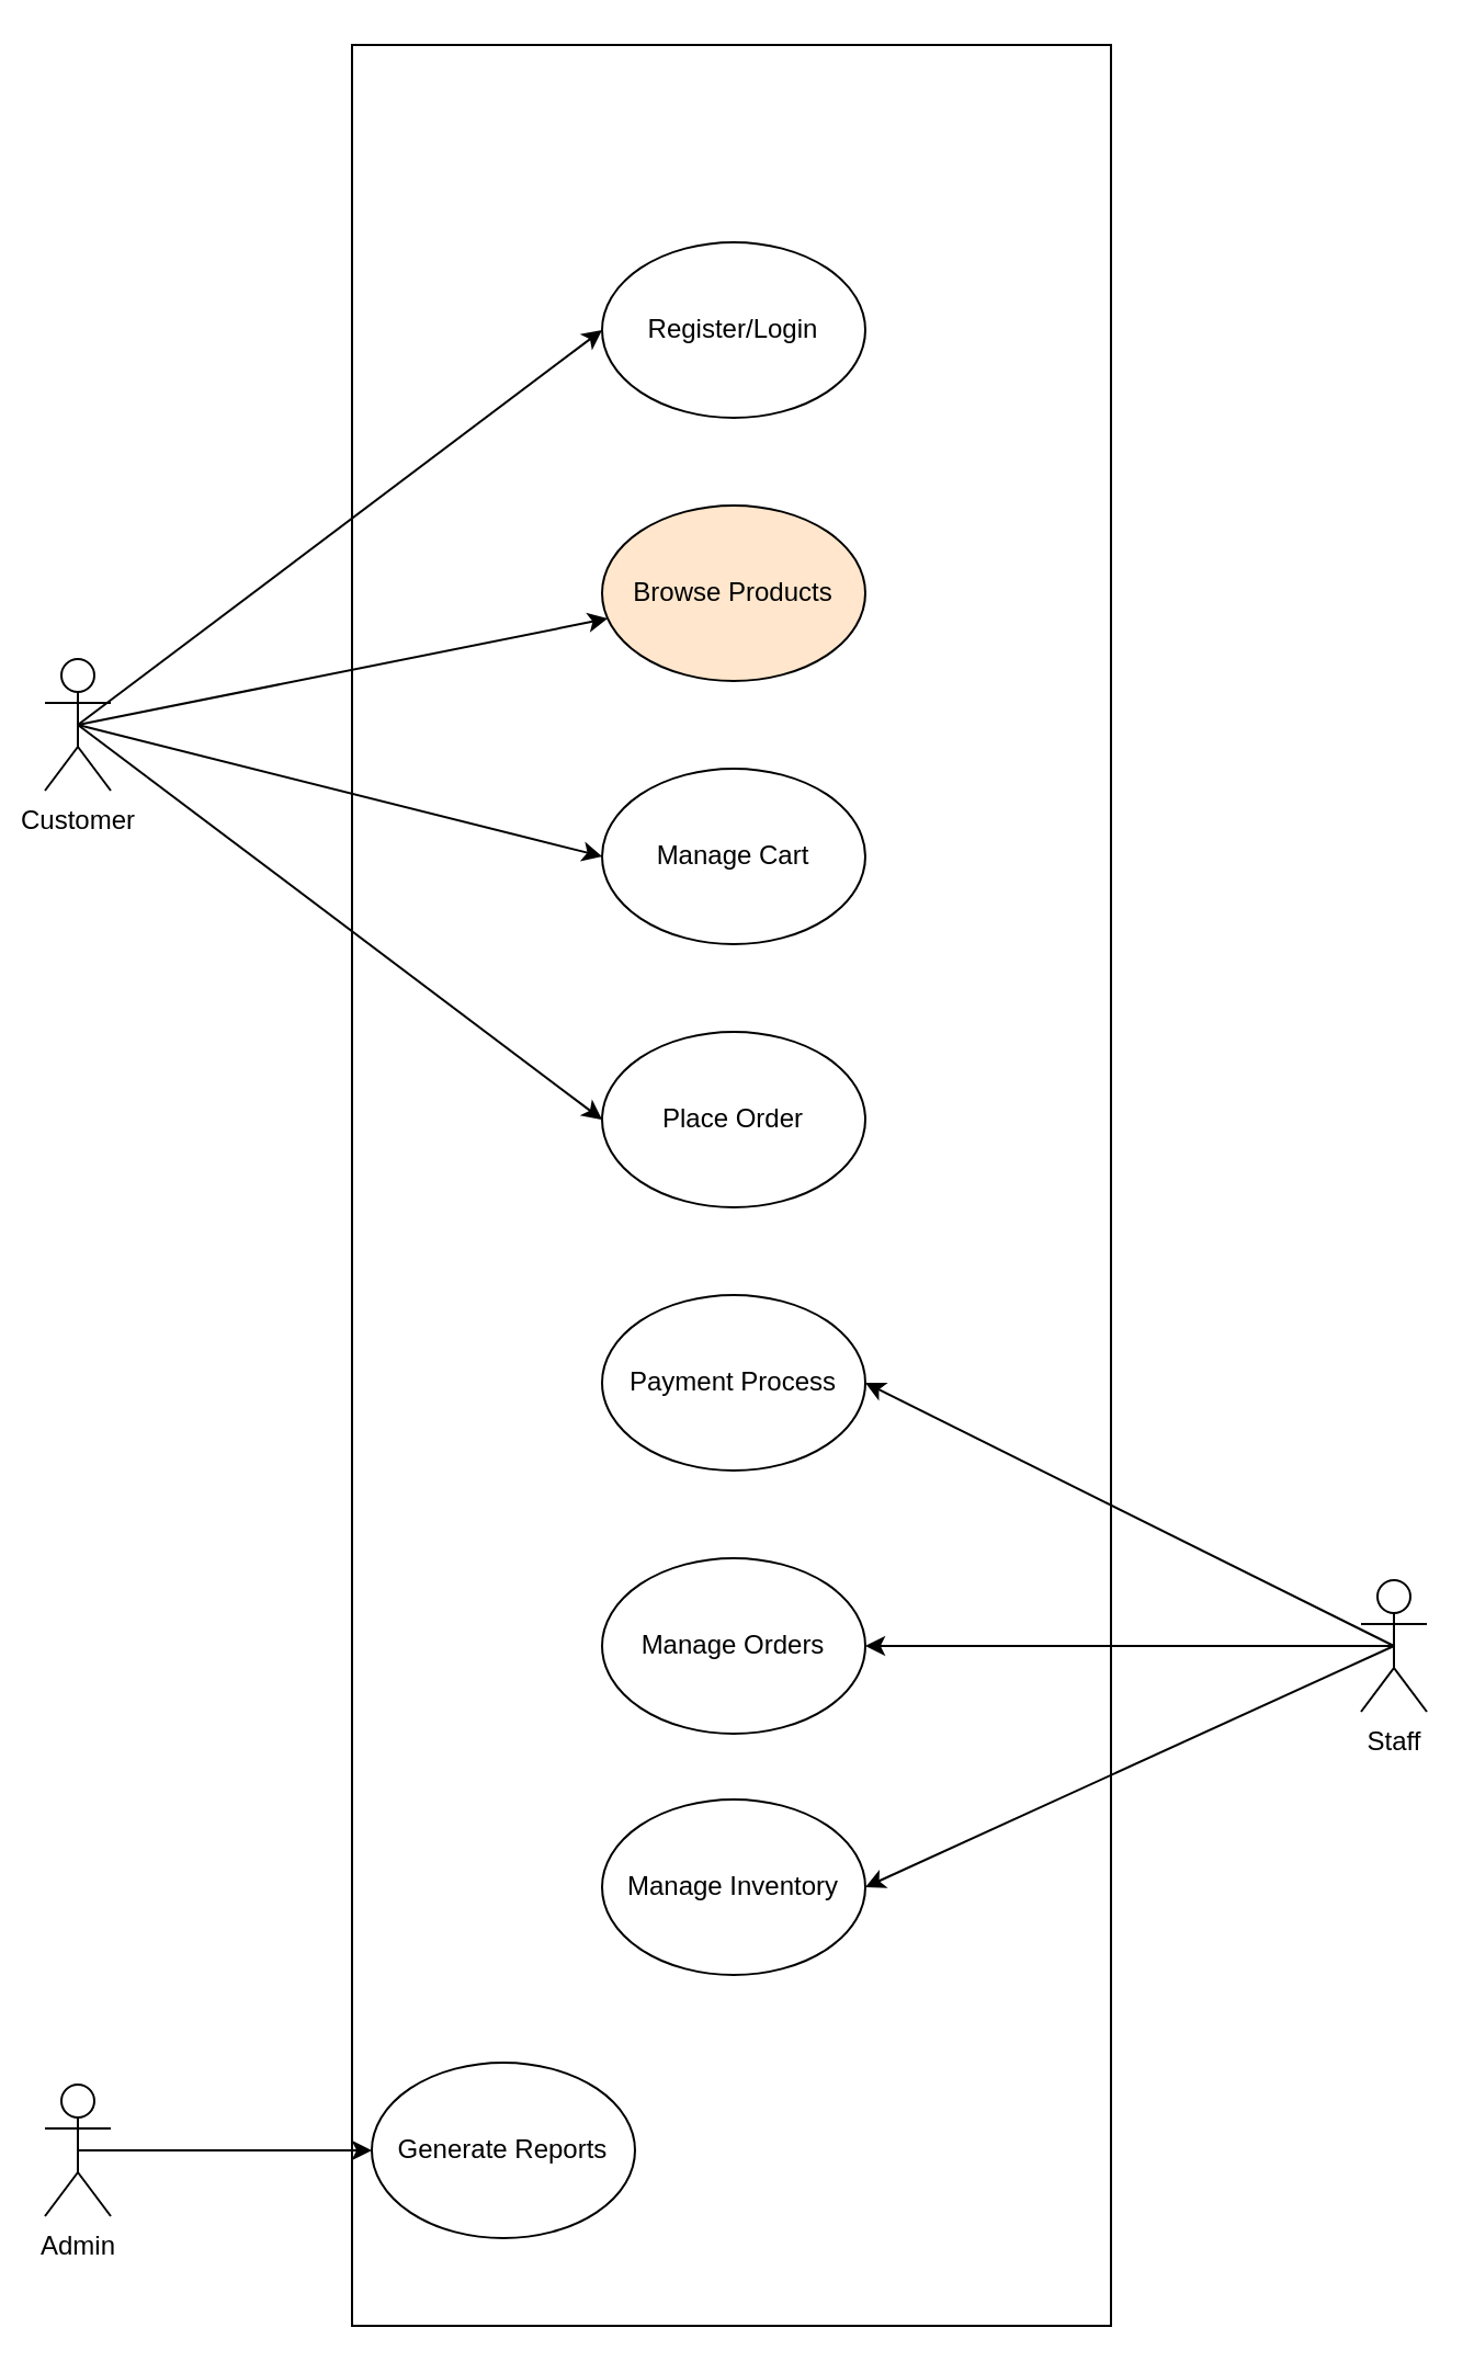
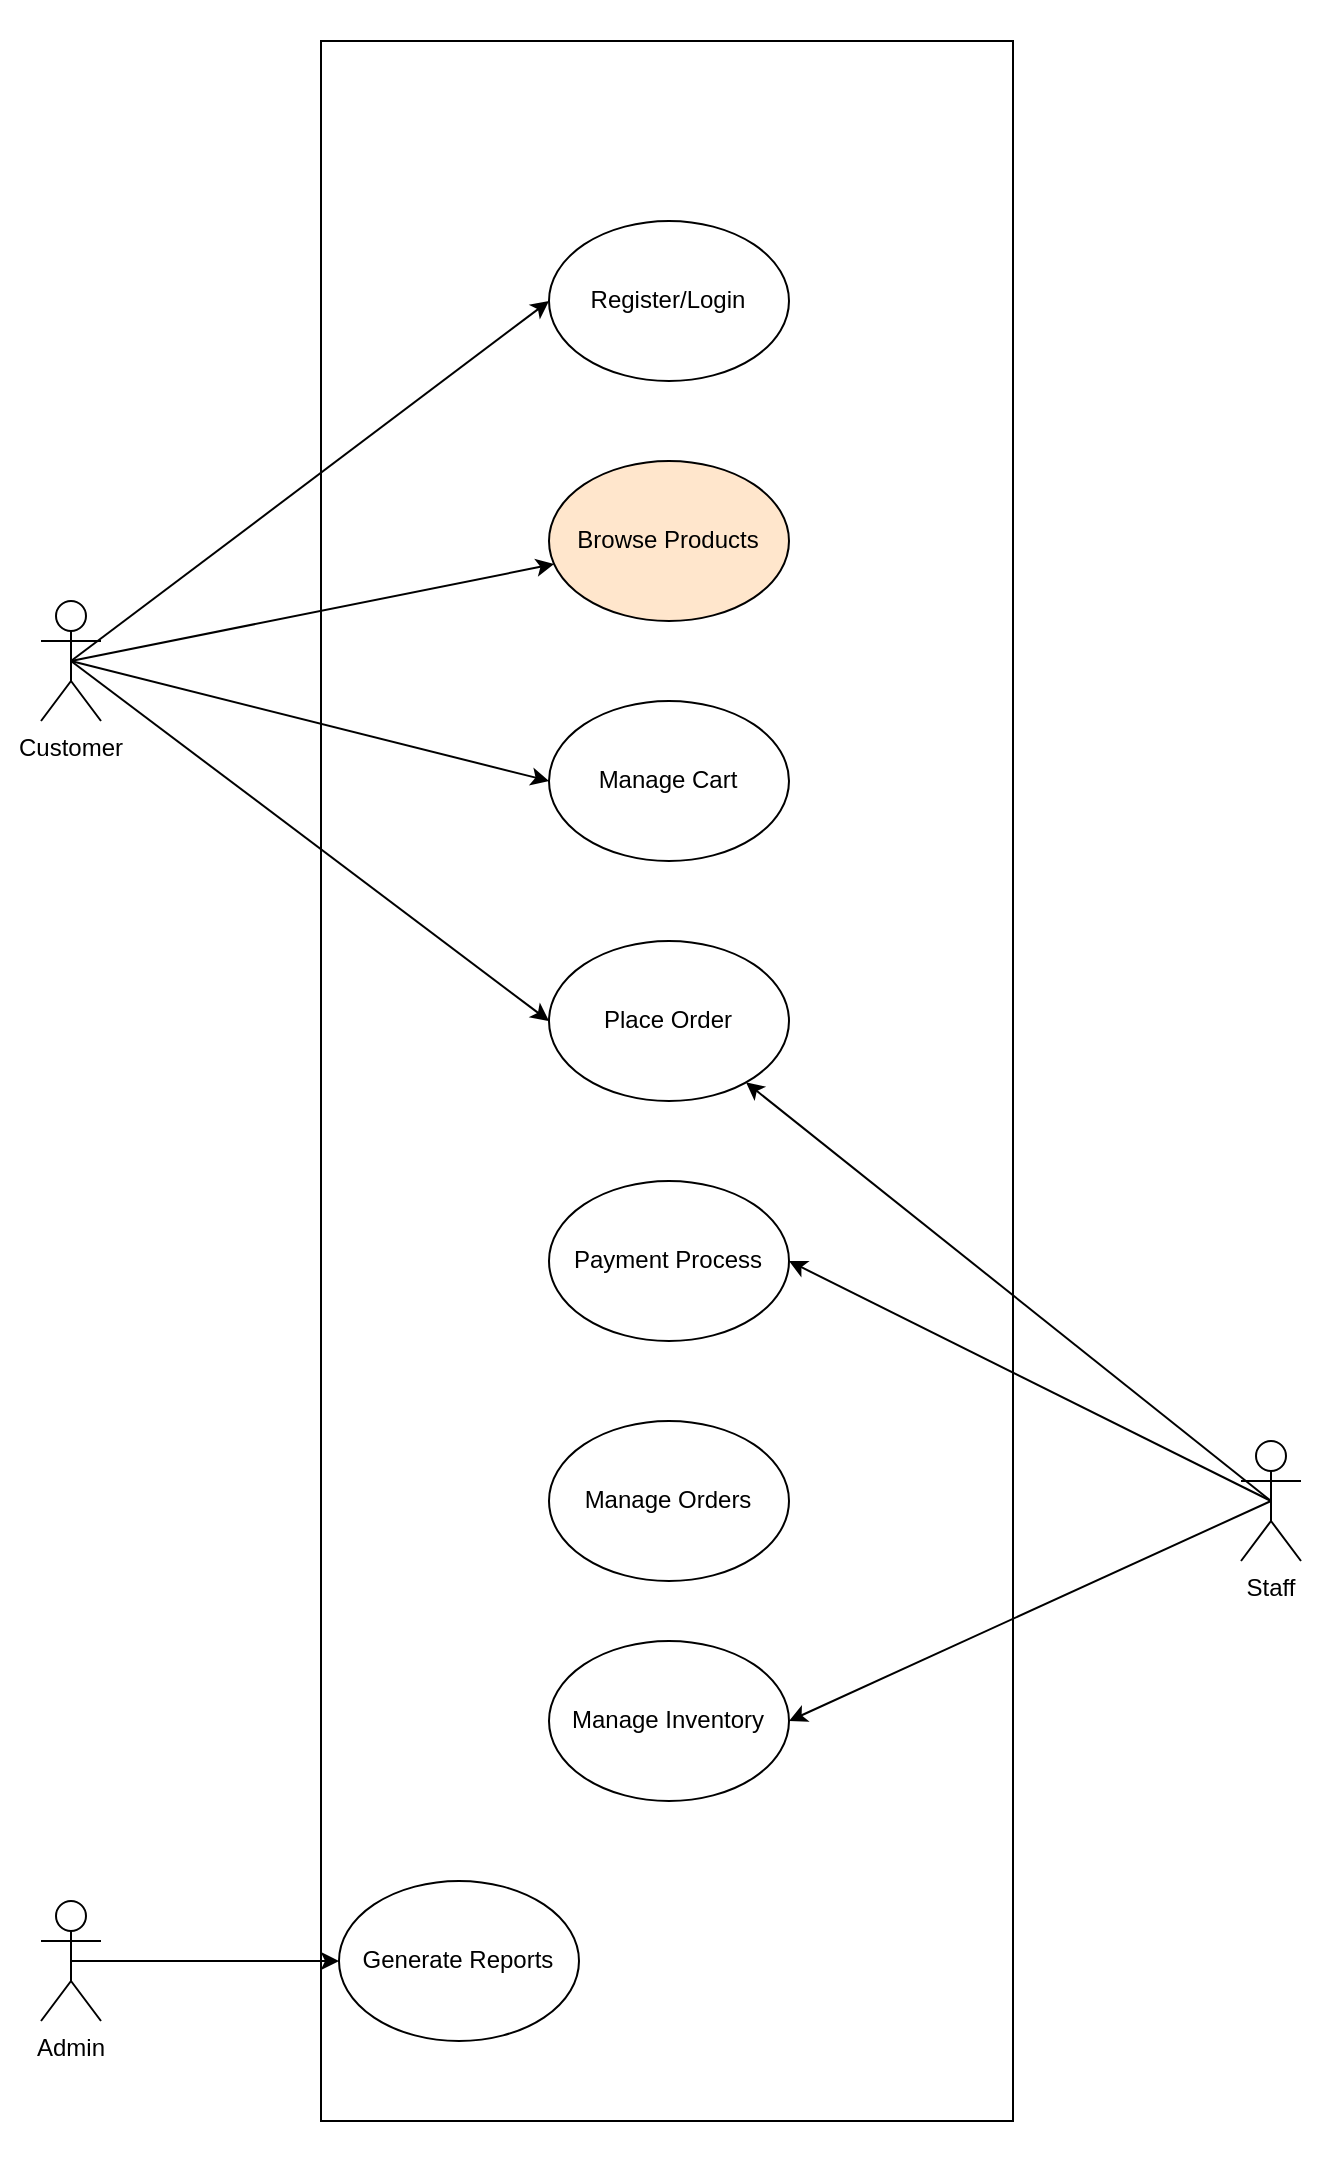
- <mxCell id="17" style="rounded=0;orthogonalLoop=1;jettySize=auto;html=1;exitX=0.5;exitY=0.5;exitDx=0;exitDy=0;exitPerimeter=0;entryX=1;entryY=0.5;entryDx=0;entryDy=0;" edge="1" parent="1" source="19" target="9"><mxGeometry relative="1" as="geometry" /></mxCell>
+ <mxCell id="17" style="rounded=0;orthogonalLoop=1;jettySize=auto;html=1;exitX=0.5;exitY=0.5;exitDx=0;exitDy=0;exitPerimeter=0;" edge="1" parent="1" source="19" target="6"><mxGeometry relative="1" as="geometry" /></mxCell>
